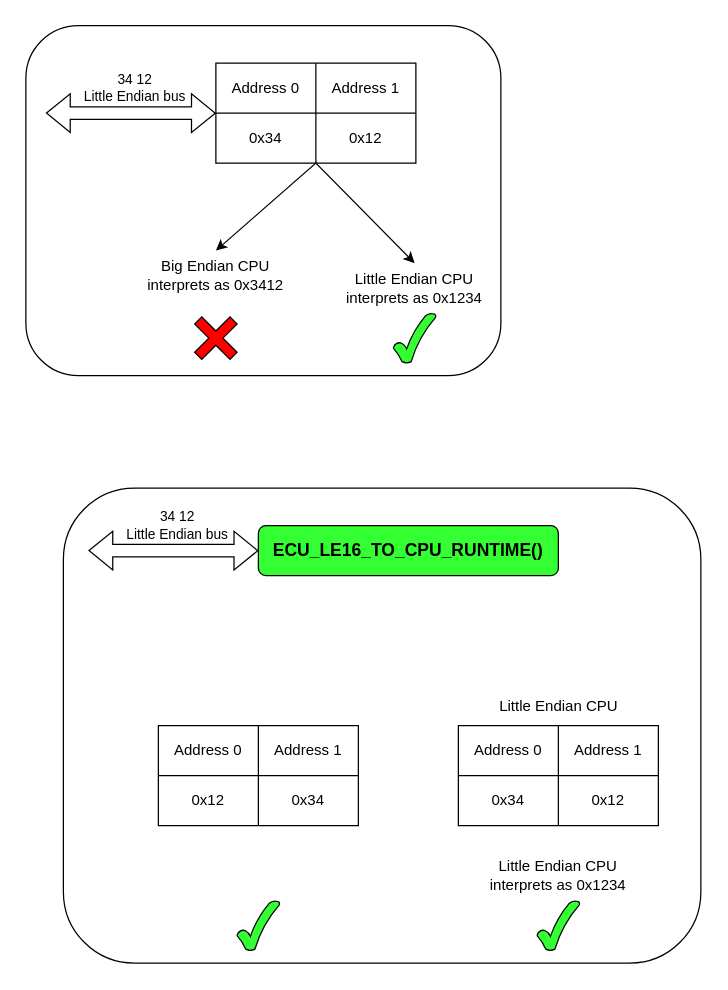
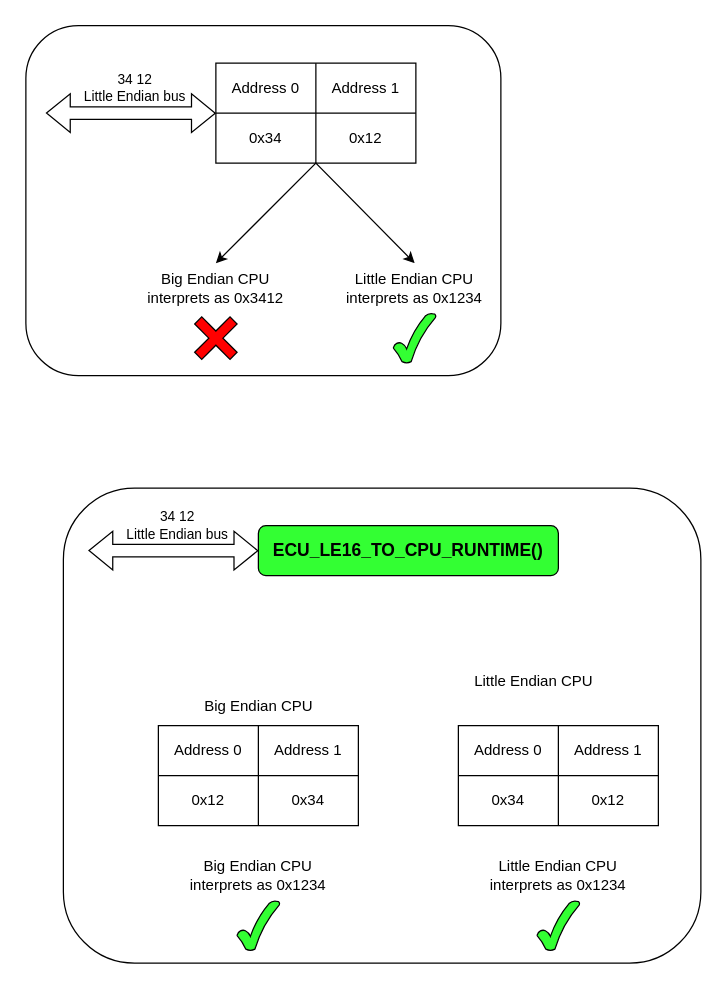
- <mxCell id="13" value="Big Endian CPU&lt;br&gt;interprets as 0x3412" style="text;html=1;strokeColor=none;fillColor=none;align=center;verticalAlign=middle;whiteSpace=wrap;rounded=0;" vertex="1" parent="1"><mxGeometry x="112" y="200" width="120" height="40" as="geometry" /></mxCell>
+ <mxCell id="13" value="Big Endian CPU&lt;br&gt;interprets as 0x3412" style="text;html=1;strokeColor=none;fillColor=none;align=center;verticalAlign=middle;whiteSpace=wrap;rounded=0;" vertex="1" parent="1"><mxGeometry x="112" y="210" width="120" height="40" as="geometry" /></mxCell>
+ <mxCell id="31" value="Big Endian CPU" style="text;html=1;strokeColor=none;fillColor=none;align=center;verticalAlign=middle;whiteSpace=wrap;rounded=0;" vertex="1" parent="1"><mxGeometry x="138.5" y="550" width="135" height="30" as="geometry" /></mxCell>
- <mxCell id="39" value="Little Endian CPU" style="text;html=1;strokeColor=none;fillColor=none;align=center;verticalAlign=middle;whiteSpace=wrap;rounded=0;" vertex="1" parent="1"><mxGeometry x="378.5" y="550" width="135" height="30" as="geometry" /></mxCell>
+ <mxCell id="39" value="Little Endian CPU" style="text;html=1;strokeColor=none;fillColor=none;align=center;verticalAlign=middle;whiteSpace=wrap;rounded=0;" vertex="1" parent="1"><mxGeometry x="358.5" y="530" width="135" height="30" as="geometry" /></mxCell>
+ <mxCell id="27" value="Big Endian CPU&lt;br&gt;interprets as 0x1234" style="text;html=1;strokeColor=none;fillColor=none;align=center;verticalAlign=middle;whiteSpace=wrap;rounded=0;" vertex="1" parent="1"><mxGeometry x="146" y="680" width="120" height="40" as="geometry" /></mxCell>
